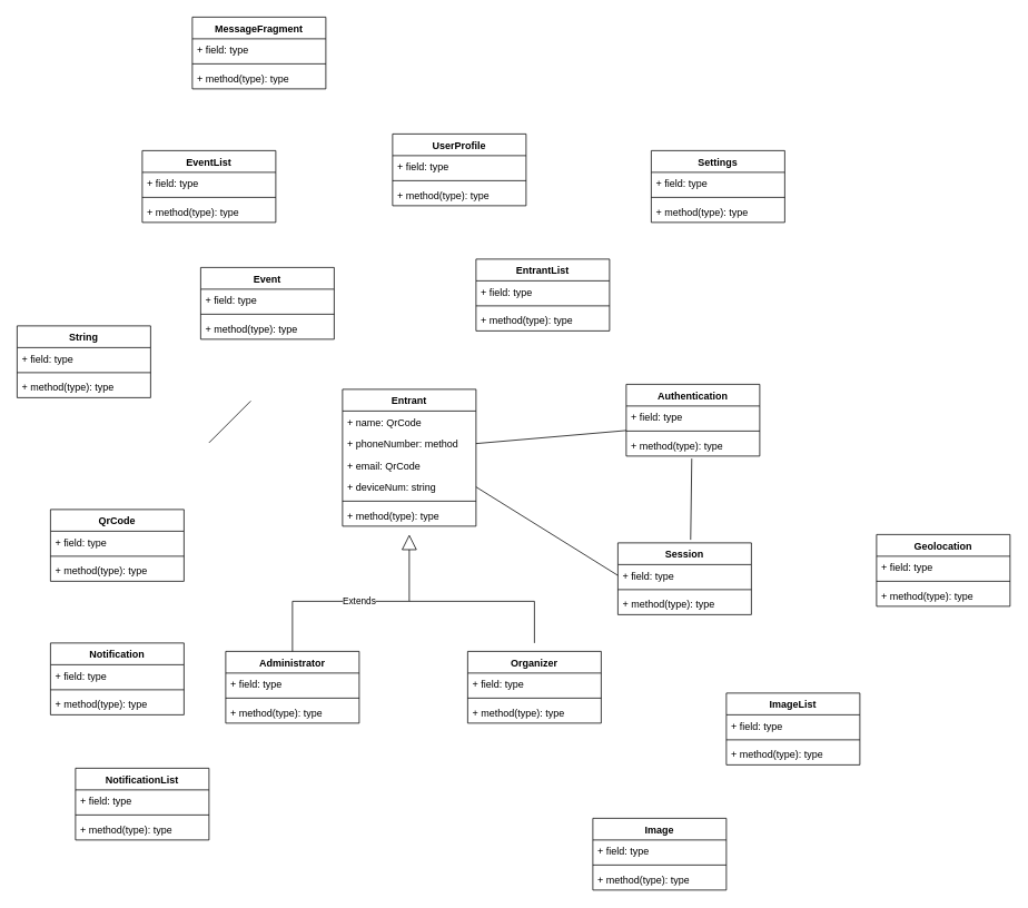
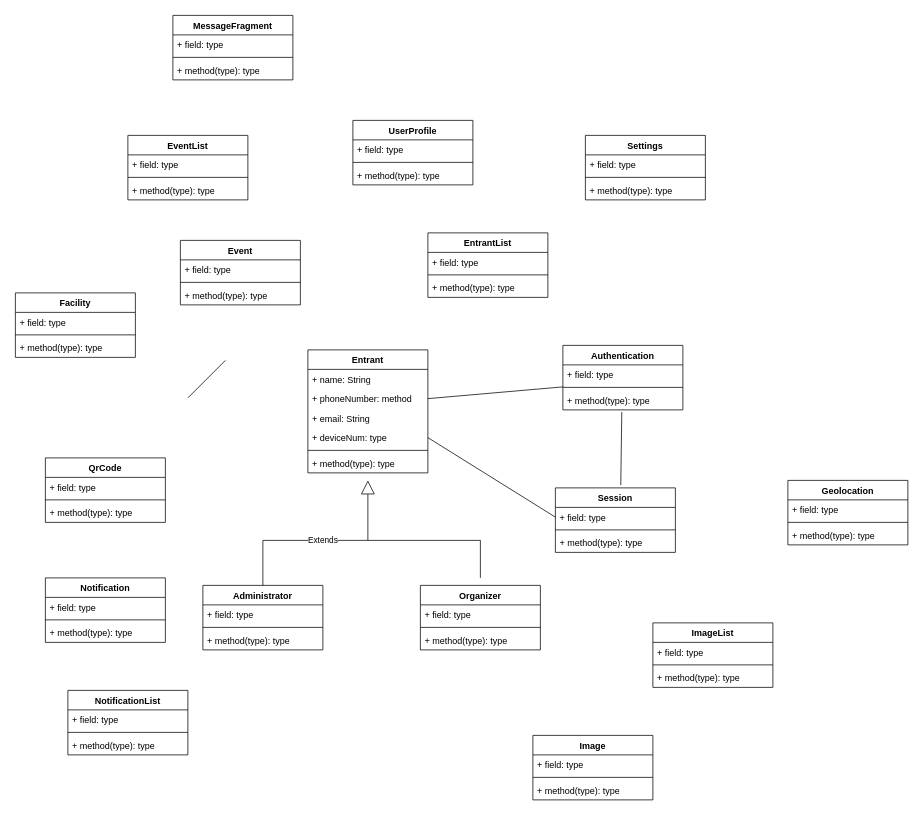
- <mxCell id="18" value="String" style="swimlane;fontStyle=1;align=center;verticalAlign=top;childLayout=stackLayout;horizontal=1;startSize=26;horizontalStack=0;resizeParent=1;resizeParentMax=0;resizeLast=0;collapsible=1;marginBottom=0;whiteSpace=wrap;html=1;" parent="1" vertex="1"><mxGeometry x="20" y="390" width="160" height="86" as="geometry" /></mxCell>
+ <mxCell id="18" value="Facility" style="swimlane;fontStyle=1;align=center;verticalAlign=top;childLayout=stackLayout;horizontal=1;startSize=26;horizontalStack=0;resizeParent=1;resizeParentMax=0;resizeLast=0;collapsible=1;marginBottom=0;whiteSpace=wrap;html=1;" parent="1" vertex="1"><mxGeometry x="20" y="390" width="160" height="86" as="geometry" /></mxCell>
- <mxCell id="59" value="+ name: QrCode" style="text;strokeColor=none;fillColor=none;align=left;verticalAlign=top;spacingLeft=4;spacingRight=4;overflow=hidden;rotatable=0;points=[[0,0.5],[1,0.5]];portConstraint=eastwest;whiteSpace=wrap;html=1;" parent="58" vertex="1"><mxGeometry y="26" width="160" height="26" as="geometry" /></mxCell>
+ <mxCell id="59" value="+ name: String" style="text;strokeColor=none;fillColor=none;align=left;verticalAlign=top;spacingLeft=4;spacingRight=4;overflow=hidden;rotatable=0;points=[[0,0.5],[1,0.5]];portConstraint=eastwest;whiteSpace=wrap;html=1;" parent="58" vertex="1"><mxGeometry y="26" width="160" height="26" as="geometry" /></mxCell>
- <mxCell id="61" value="+ email: QrCode" style="text;strokeColor=none;fillColor=none;align=left;verticalAlign=top;spacingLeft=4;spacingRight=4;overflow=hidden;rotatable=0;points=[[0,0.5],[1,0.5]];portConstraint=eastwest;whiteSpace=wrap;html=1;" parent="58" vertex="1"><mxGeometry y="78" width="160" height="26" as="geometry" /></mxCell>
+ <mxCell id="61" value="+ email: String" style="text;strokeColor=none;fillColor=none;align=left;verticalAlign=top;spacingLeft=4;spacingRight=4;overflow=hidden;rotatable=0;points=[[0,0.5],[1,0.5]];portConstraint=eastwest;whiteSpace=wrap;html=1;" parent="58" vertex="1"><mxGeometry y="78" width="160" height="26" as="geometry" /></mxCell>
- <mxCell id="62" value="+ deviceNum: string" style="text;strokeColor=none;fillColor=none;align=left;verticalAlign=top;spacingLeft=4;spacingRight=4;overflow=hidden;rotatable=0;points=[[0,0.5],[1,0.5]];portConstraint=eastwest;whiteSpace=wrap;html=1;" parent="58" vertex="1"><mxGeometry y="104" width="160" height="26" as="geometry" /></mxCell>
+ <mxCell id="62" value="+ deviceNum: type" style="text;strokeColor=none;fillColor=none;align=left;verticalAlign=top;spacingLeft=4;spacingRight=4;overflow=hidden;rotatable=0;points=[[0,0.5],[1,0.5]];portConstraint=eastwest;whiteSpace=wrap;html=1;" parent="58" vertex="1"><mxGeometry y="104" width="160" height="26" as="geometry" /></mxCell>
